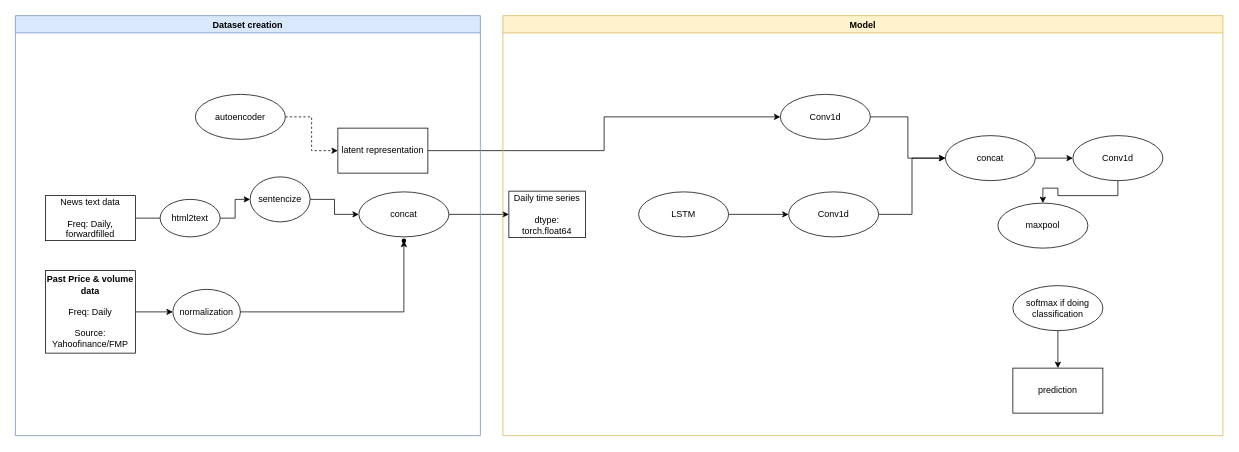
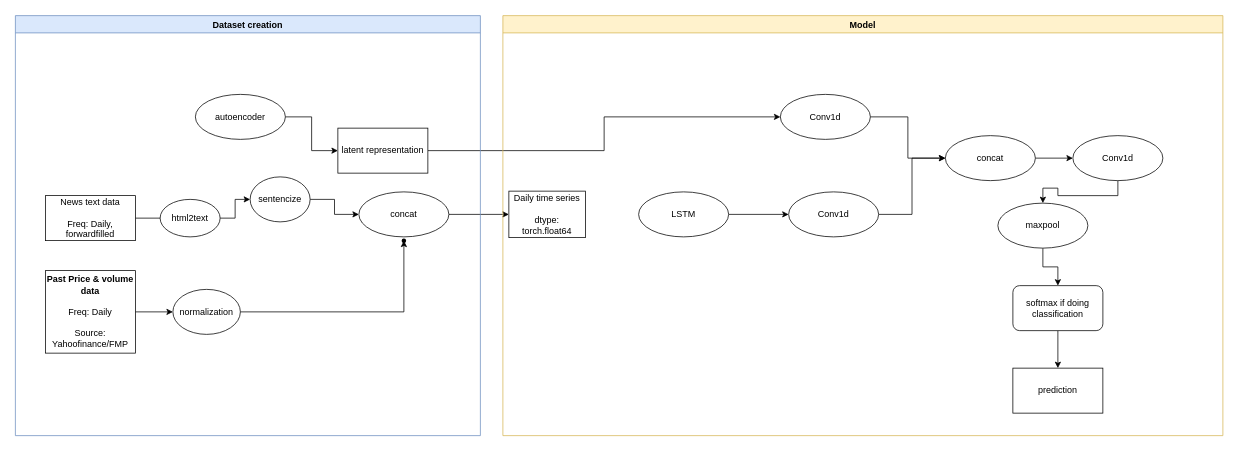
- <mxCell id="16" value="" style="edgeStyle=orthogonalEdgeStyle;rounded=0;orthogonalLoop=1;jettySize=auto;html=1;dashed=1;" edge="1" parent="1" source="17" target="19"><mxGeometry relative="1" as="geometry" /></mxCell>
+ <mxCell id="16" value="" style="edgeStyle=orthogonalEdgeStyle;rounded=0;orthogonalLoop=1;jettySize=auto;html=1;" edge="1" parent="1" source="17" target="19"><mxGeometry relative="1" as="geometry" /></mxCell>
+ <mxCell id="31" value="" style="edgeStyle=orthogonalEdgeStyle;rounded=0;orthogonalLoop=1;jettySize=auto;html=1;entryX=0.5;entryY=0;entryDx=0;entryDy=0;" edge="1" parent="1" source="32" target="35"><mxGeometry relative="1" as="geometry"><mxPoint x="1780" y="210" as="targetPoint" /></mxGeometry></mxCell>
- <mxCell id="35" value="softmax if doing classification" style="ellipse;whiteSpace=wrap;html=1;rounded=0;" vertex="1" parent="1"><mxGeometry x="1350" y="380" width="120" height="60" as="geometry" /></mxCell>
+ <mxCell id="35" value="softmax if doing classification" style="whiteSpace=wrap;html=1;rounded=1;" vertex="1" parent="1"><mxGeometry x="1350" y="380" width="120" height="60" as="geometry" /></mxCell>
